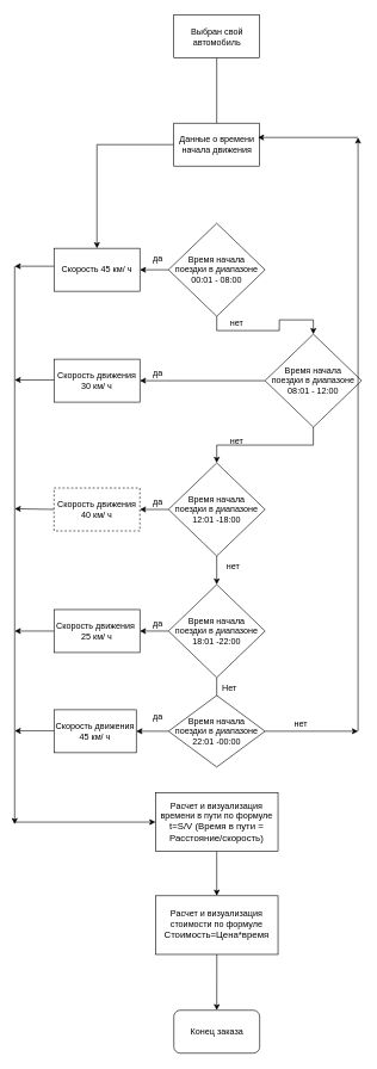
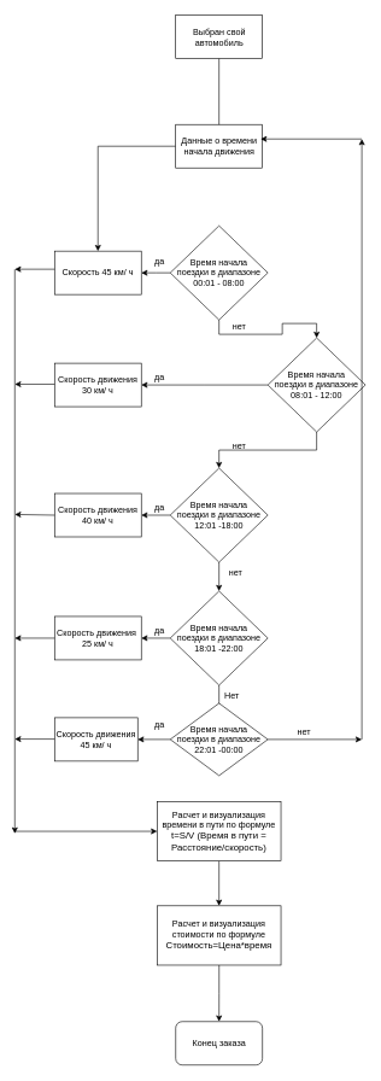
- <mxCell id="28" value="Скорость движения 40 км/ ч " style="rounded=0;whiteSpace=wrap;html=1;dashed=1;" parent="1" vertex="1"><mxGeometry x="75" y="681" width="120" height="60" as="geometry" /></mxCell>
+ <mxCell id="28" value="Скорость движения 40 км/ ч " style="rounded=0;whiteSpace=wrap;html=1;" parent="1" vertex="1"><mxGeometry x="75" y="681" width="120" height="60" as="geometry" /></mxCell>
